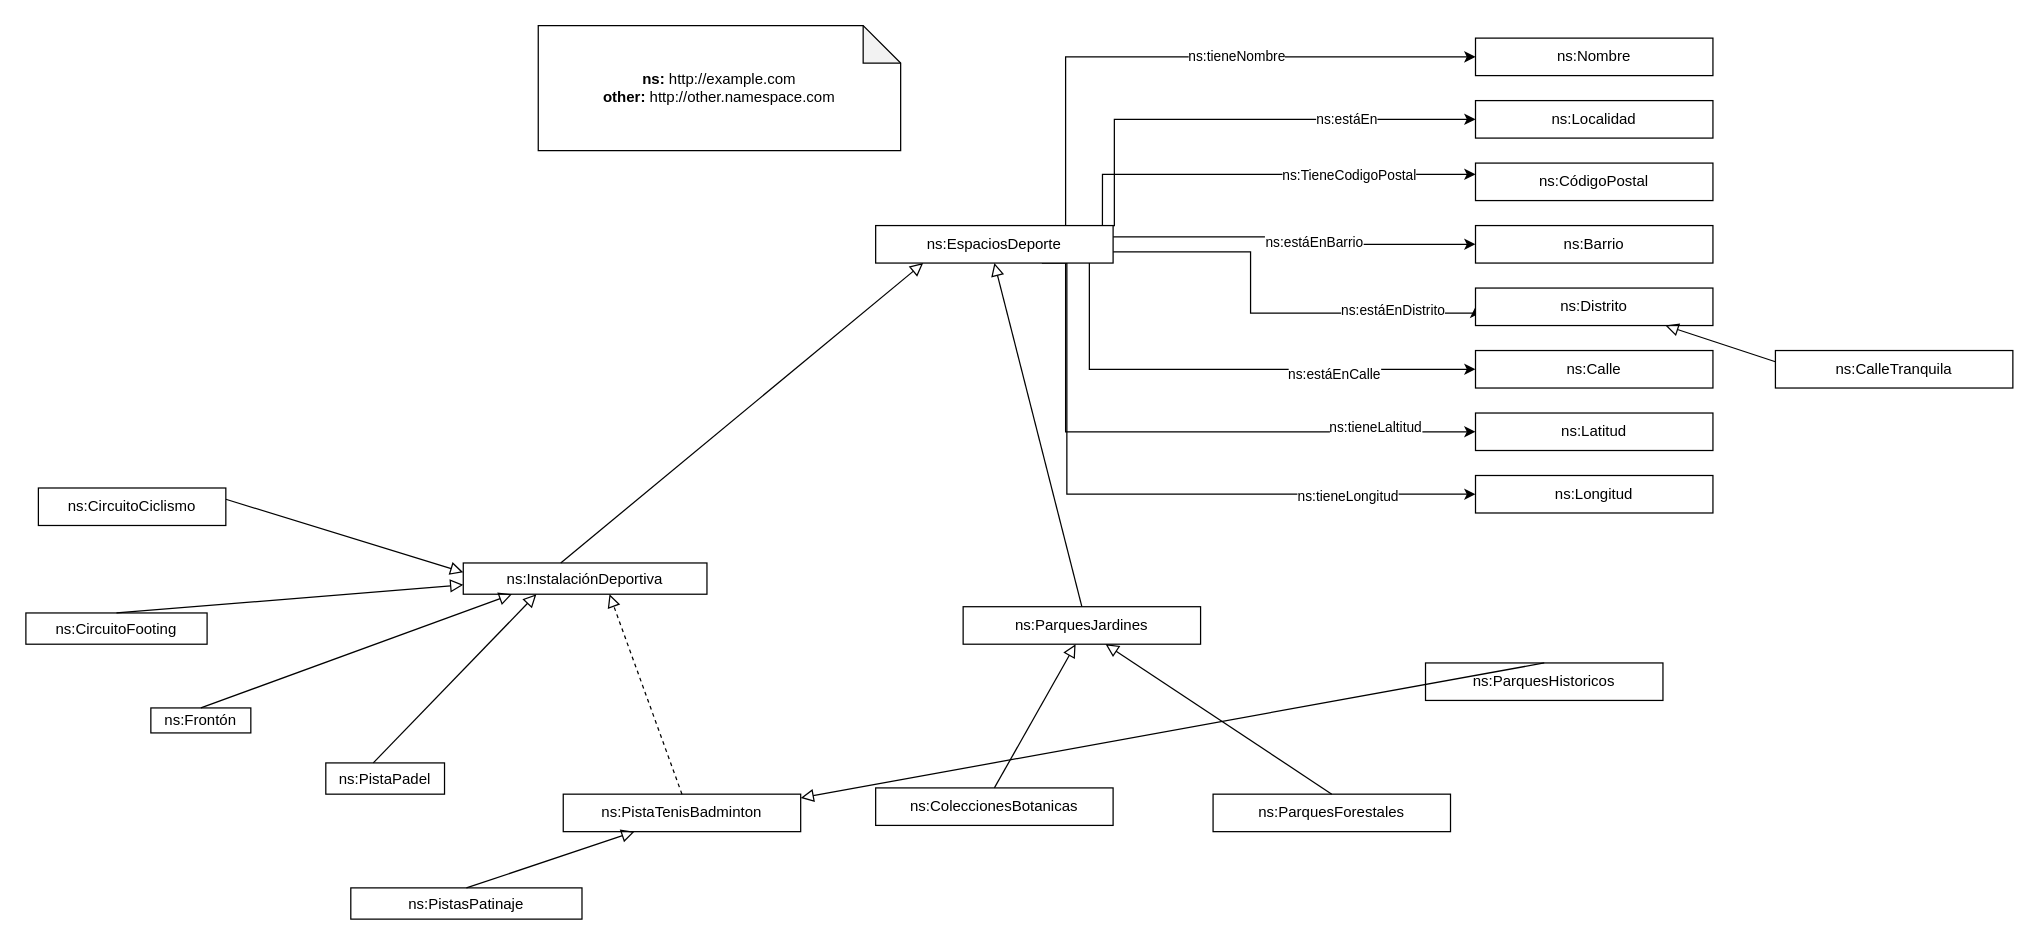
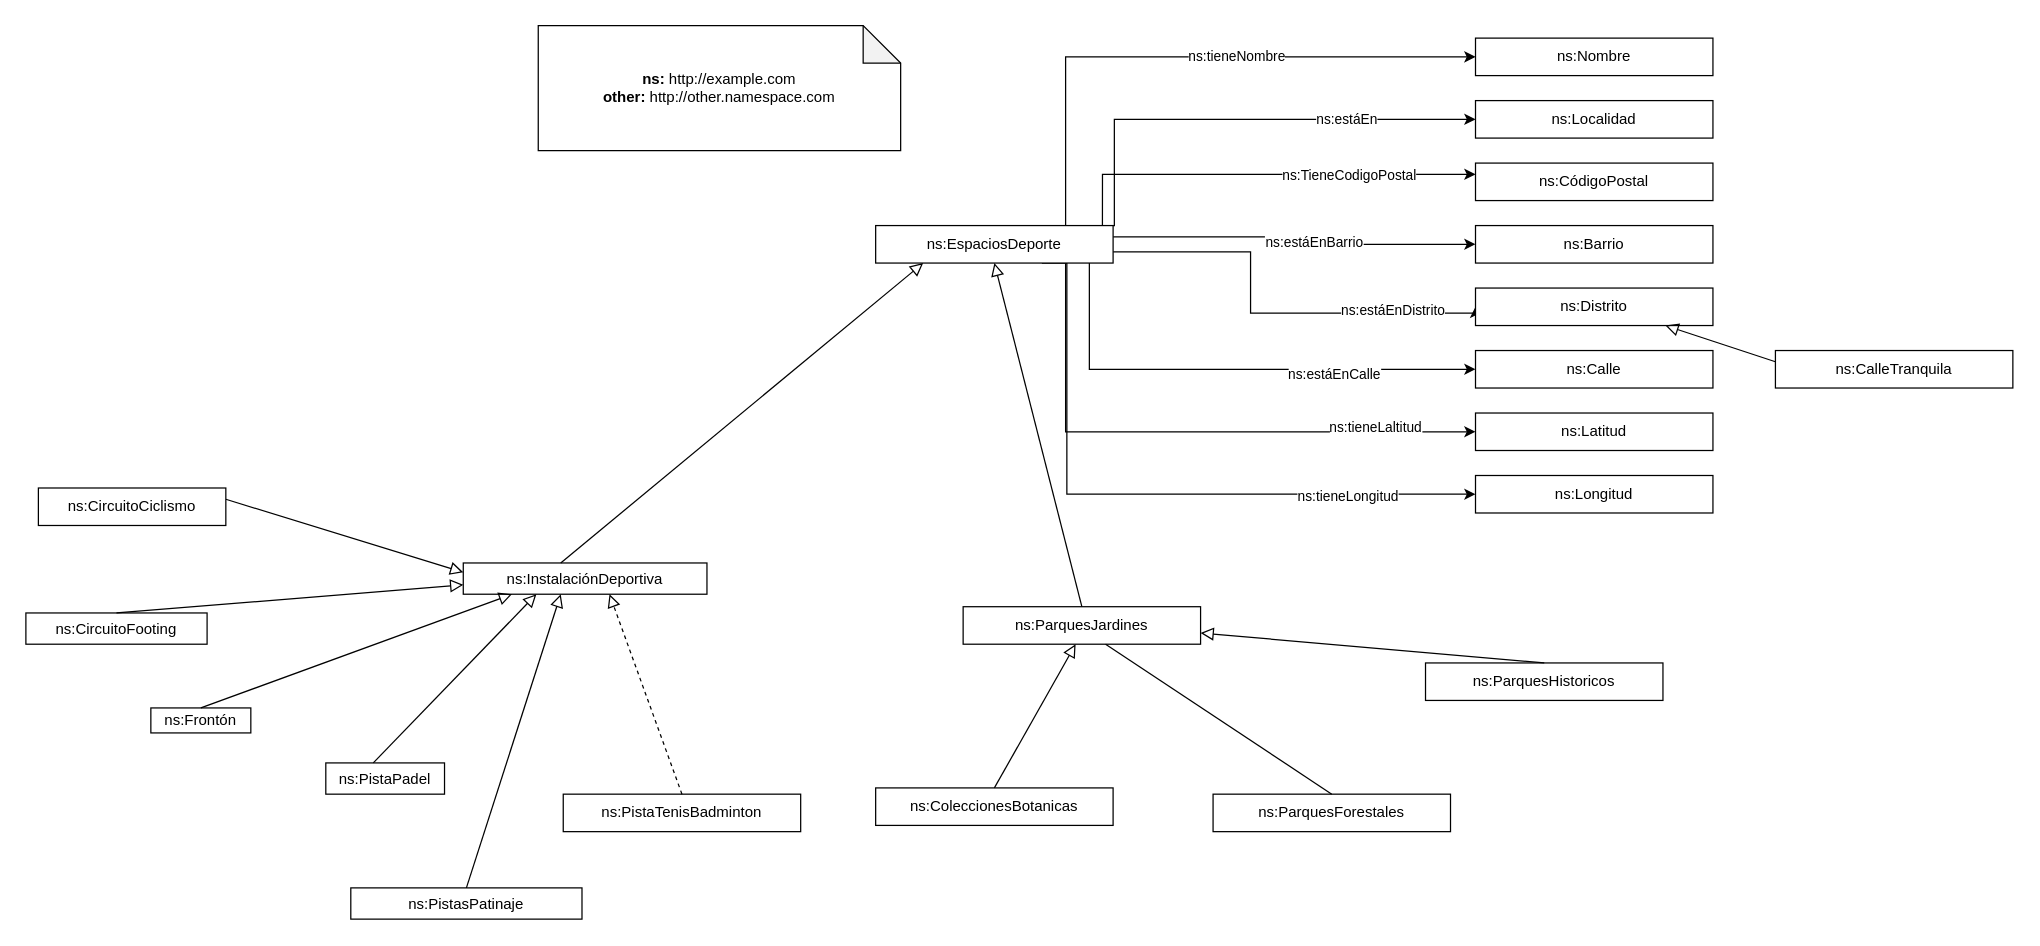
- <mxCell id="48" value="" style="endArrow=block;html=1;fontColor=#000099;exitX=0.5;exitY=0;exitDx=0;exitDy=0;endFill=0;endSize=8;arcSize=0;rounded=0;entryX=0.6;entryY=1;entryDx=0;entryDy=0;" edge="1" parent="1" source="45" target="42"><mxGeometry width="50" height="50" relative="1" as="geometry"><mxPoint x="905" y="701" as="sourcePoint" /><mxPoint x="970" y="586" as="targetPoint" /></mxGeometry></mxCell>
+ <mxCell id="48" value="" style="endArrow=none;html=1;fontColor=#000099;exitX=0.5;exitY=0;exitDx=0;exitDy=0;endFill=0;endSize=8;arcSize=0;rounded=0;entryX=0.6;entryY=1;entryDx=0;entryDy=0;" edge="1" parent="1" source="45" target="42"><mxGeometry width="50" height="50" relative="1" as="geometry"><mxPoint x="905" y="701" as="sourcePoint" /><mxPoint x="970" y="586" as="targetPoint" /></mxGeometry></mxCell>
- <mxCell id="49" value="" style="endArrow=block;html=1;fontColor=#000099;exitX=0.5;exitY=0;exitDx=0;exitDy=0;endFill=0;endSize=8;arcSize=0;rounded=0;" edge="1" parent="1" source="46" target="24"><mxGeometry width="50" height="50" relative="1" as="geometry"><mxPoint x="1141" y="610" as="sourcePoint" /><mxPoint x="960" y="490" as="targetPoint" /></mxGeometry></mxCell>
+ <mxCell id="49" value="" style="endArrow=block;html=1;fontColor=#000099;exitX=0.5;exitY=0;exitDx=0;exitDy=0;endFill=0;endSize=8;arcSize=0;rounded=0;entryX=1;entryY=0.7;entryDx=0;entryDy=0;" edge="1" parent="1" source="46" target="42"><mxGeometry width="50" height="50" relative="1" as="geometry"><mxPoint x="1141" y="610" as="sourcePoint" /><mxPoint x="960" y="490" as="targetPoint" /></mxGeometry></mxCell>
- <mxCell id="31" value="" style="endArrow=block;html=1;fontColor=#000099;exitX=0.5;exitY=0;exitDx=0;exitDy=0;endFill=0;endSize=8;arcSize=0;rounded=0;" parent="1" source="23" target="24" edge="1"><mxGeometry width="50" height="50" relative="1" as="geometry"><mxPoint x="560" y="590" as="sourcePoint" /><mxPoint x="560" y="520" as="targetPoint" /></mxGeometry></mxCell>
+ <mxCell id="31" value="" style="endArrow=block;html=1;fontColor=#000099;exitX=0.5;exitY=0;exitDx=0;exitDy=0;endFill=0;entryX=0.4;entryY=1;entryDx=0;entryDy=0;endSize=8;arcSize=0;rounded=0;" parent="1" source="23" target="22" edge="1"><mxGeometry width="50" height="50" relative="1" as="geometry"><mxPoint x="560" y="590" as="sourcePoint" /><mxPoint x="560" y="520" as="targetPoint" /></mxGeometry></mxCell>
